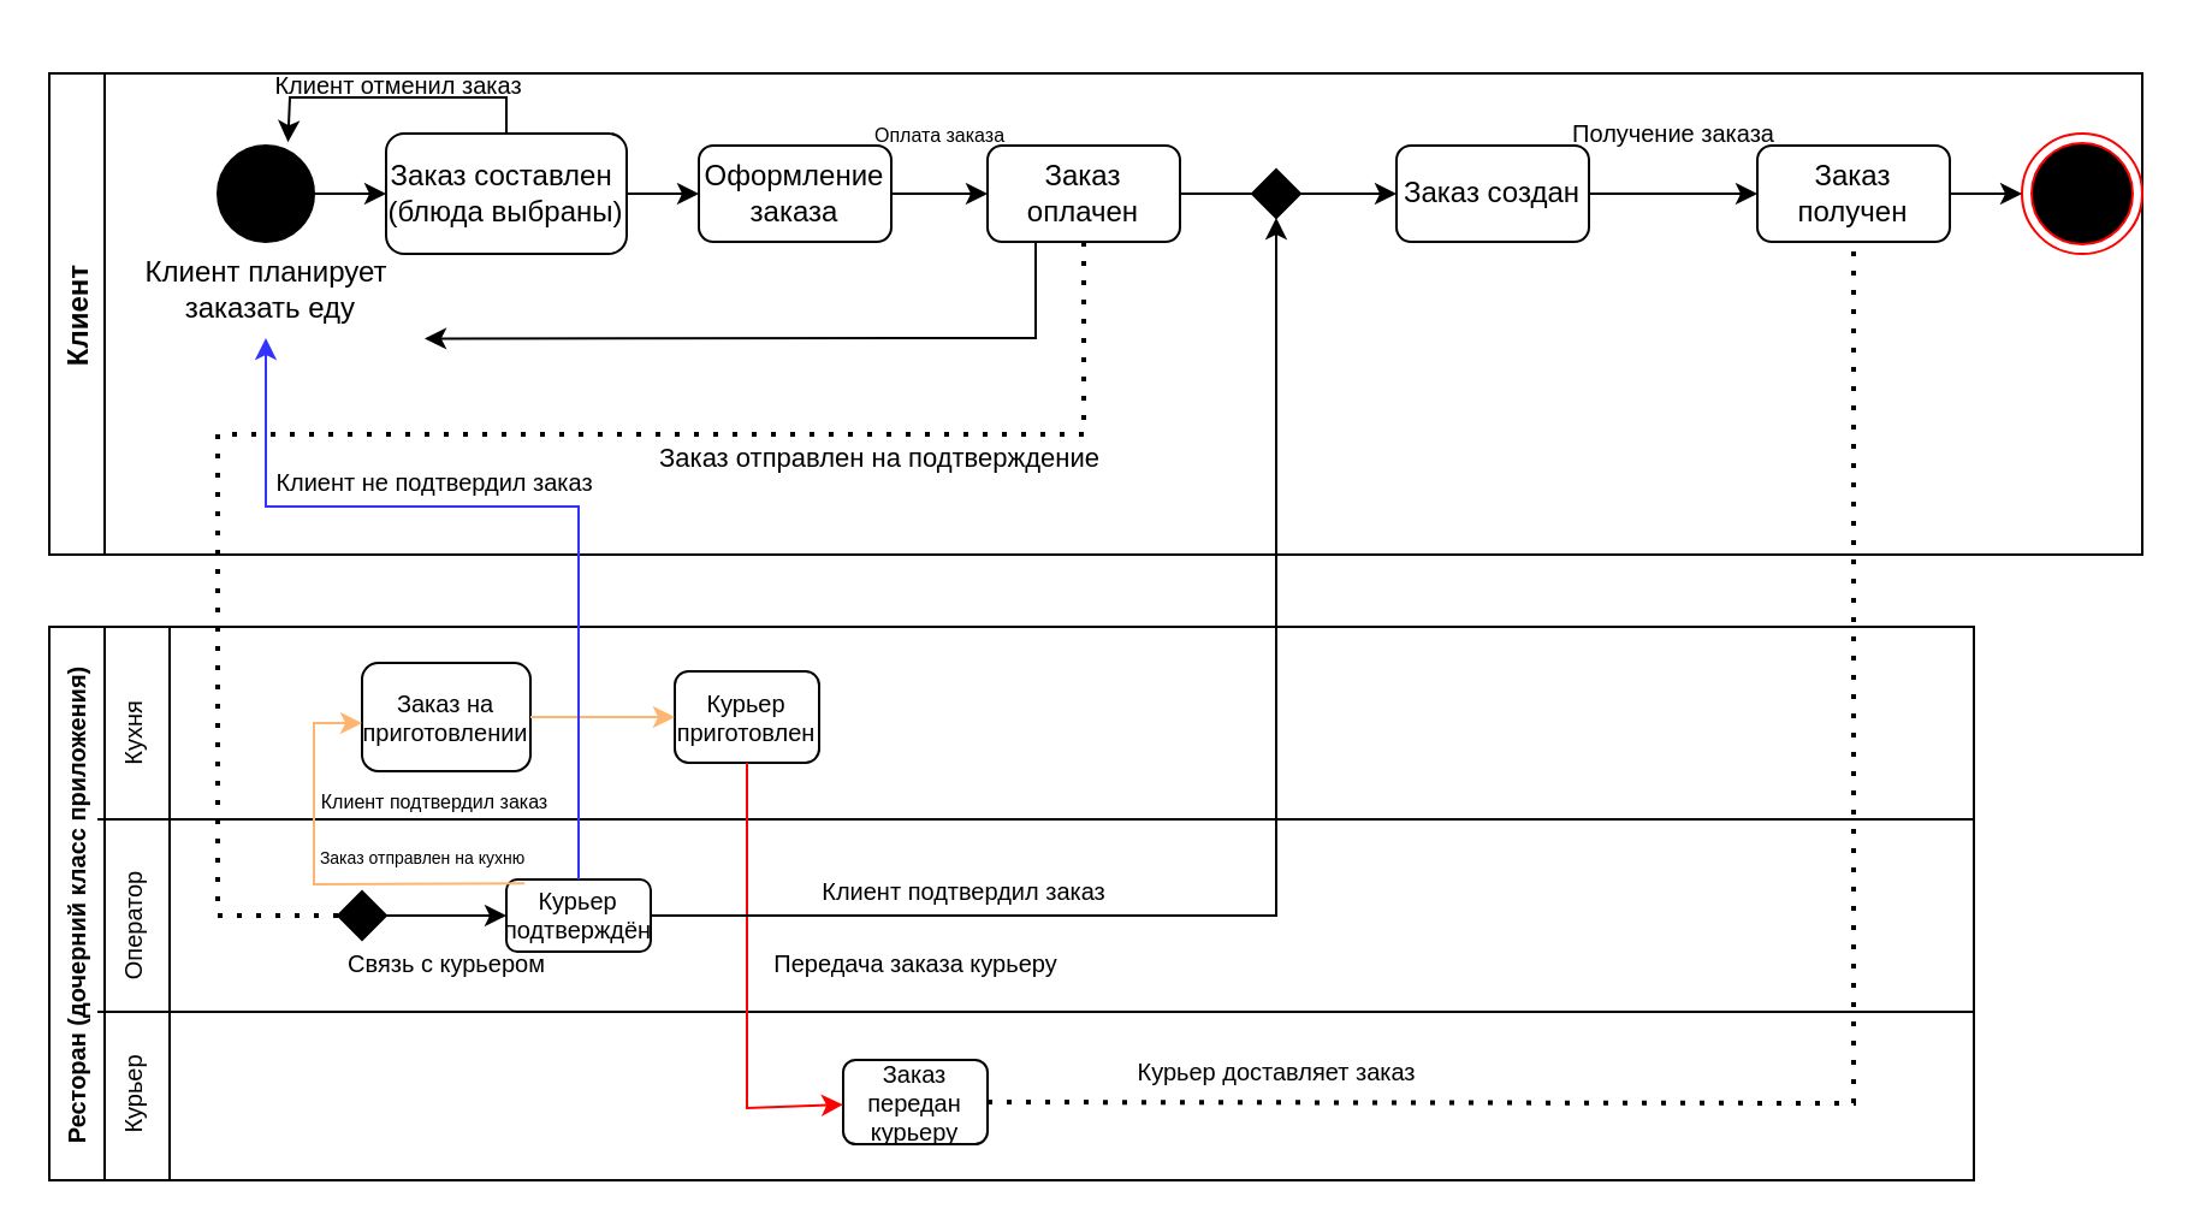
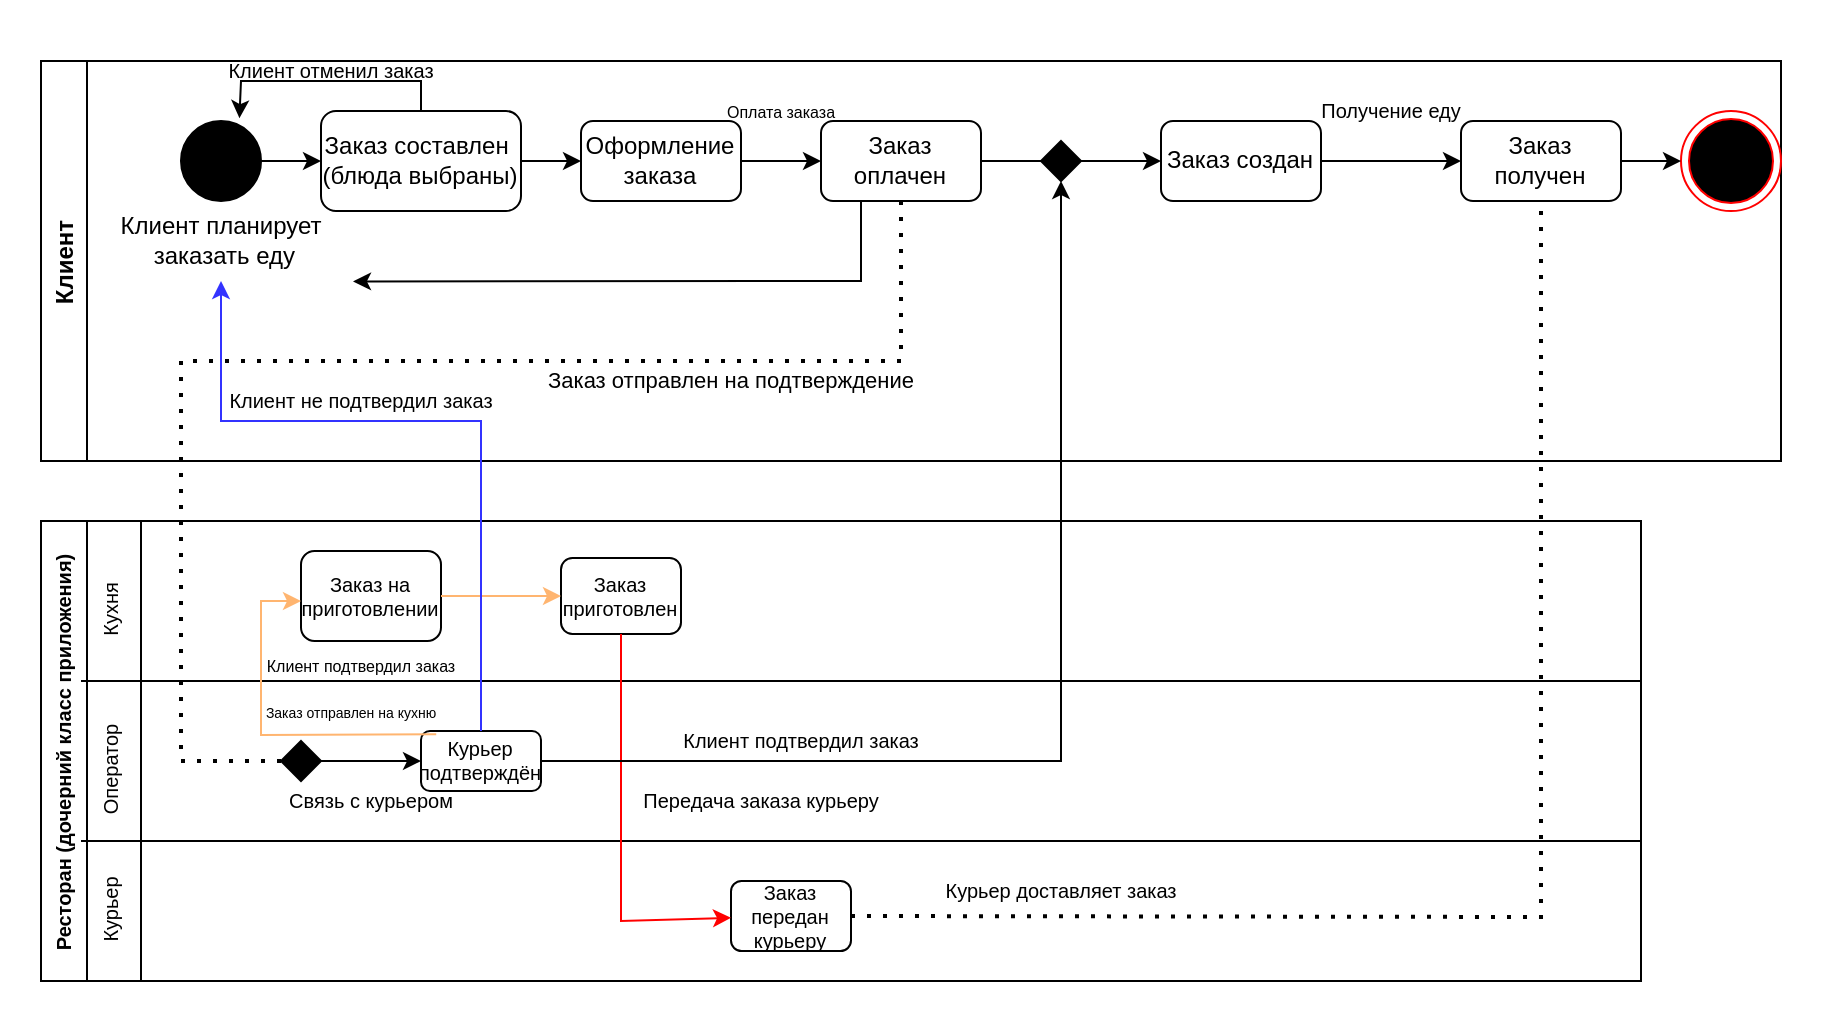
- <mxCell id="21" value="&lt;font style=&quot;font-size: 10px;&quot;&gt;Получение заказа&lt;/font&gt;" style="text;html=1;align=center;verticalAlign=middle;resizable=0;points=[];autosize=1;strokeColor=none;fillColor=none;fontSize=7;" vertex="1" parent="5"><mxGeometry x="620" y="10" width="110" height="30" as="geometry" /></mxCell>
+ <mxCell id="21" value="&lt;font style=&quot;font-size: 10px;&quot;&gt;Получение еду&lt;/font&gt;" style="text;html=1;align=center;verticalAlign=middle;resizable=0;points=[];autosize=1;strokeColor=none;fillColor=none;fontSize=7;" vertex="1" parent="5"><mxGeometry x="620" y="10" width="110" height="30" as="geometry" /></mxCell>
- <mxCell id="32" value="Курьер приготовлен" style="rounded=1;whiteSpace=wrap;html=1;strokeColor=#000000;fontSize=10;fillColor=#FFFFFF;" parent="22" vertex="1"><mxGeometry x="260" y="18.5" width="60" height="38" as="geometry" /></mxCell>
+ <mxCell id="32" value="Заказ приготовлен" style="rounded=1;whiteSpace=wrap;html=1;strokeColor=#000000;fontSize=10;fillColor=#FFFFFF;" parent="22" vertex="1"><mxGeometry x="260" y="18.5" width="60" height="38" as="geometry" /></mxCell>
- <mxCell id="34" value="Заказ передан курьеру" style="rounded=1;whiteSpace=wrap;html=1;strokeColor=#000000;fontSize=10;fillColor=#FFFFFF;" parent="22" vertex="1"><mxGeometry x="330" y="180" width="60" height="35" as="geometry" /></mxCell>
+ <mxCell id="34" value="Заказ передан курьеру" style="rounded=1;whiteSpace=wrap;html=1;strokeColor=#000000;fontSize=10;fillColor=#FFFFFF;" parent="22" vertex="1"><mxGeometry x="345" y="180" width="60" height="35" as="geometry" /></mxCell>
